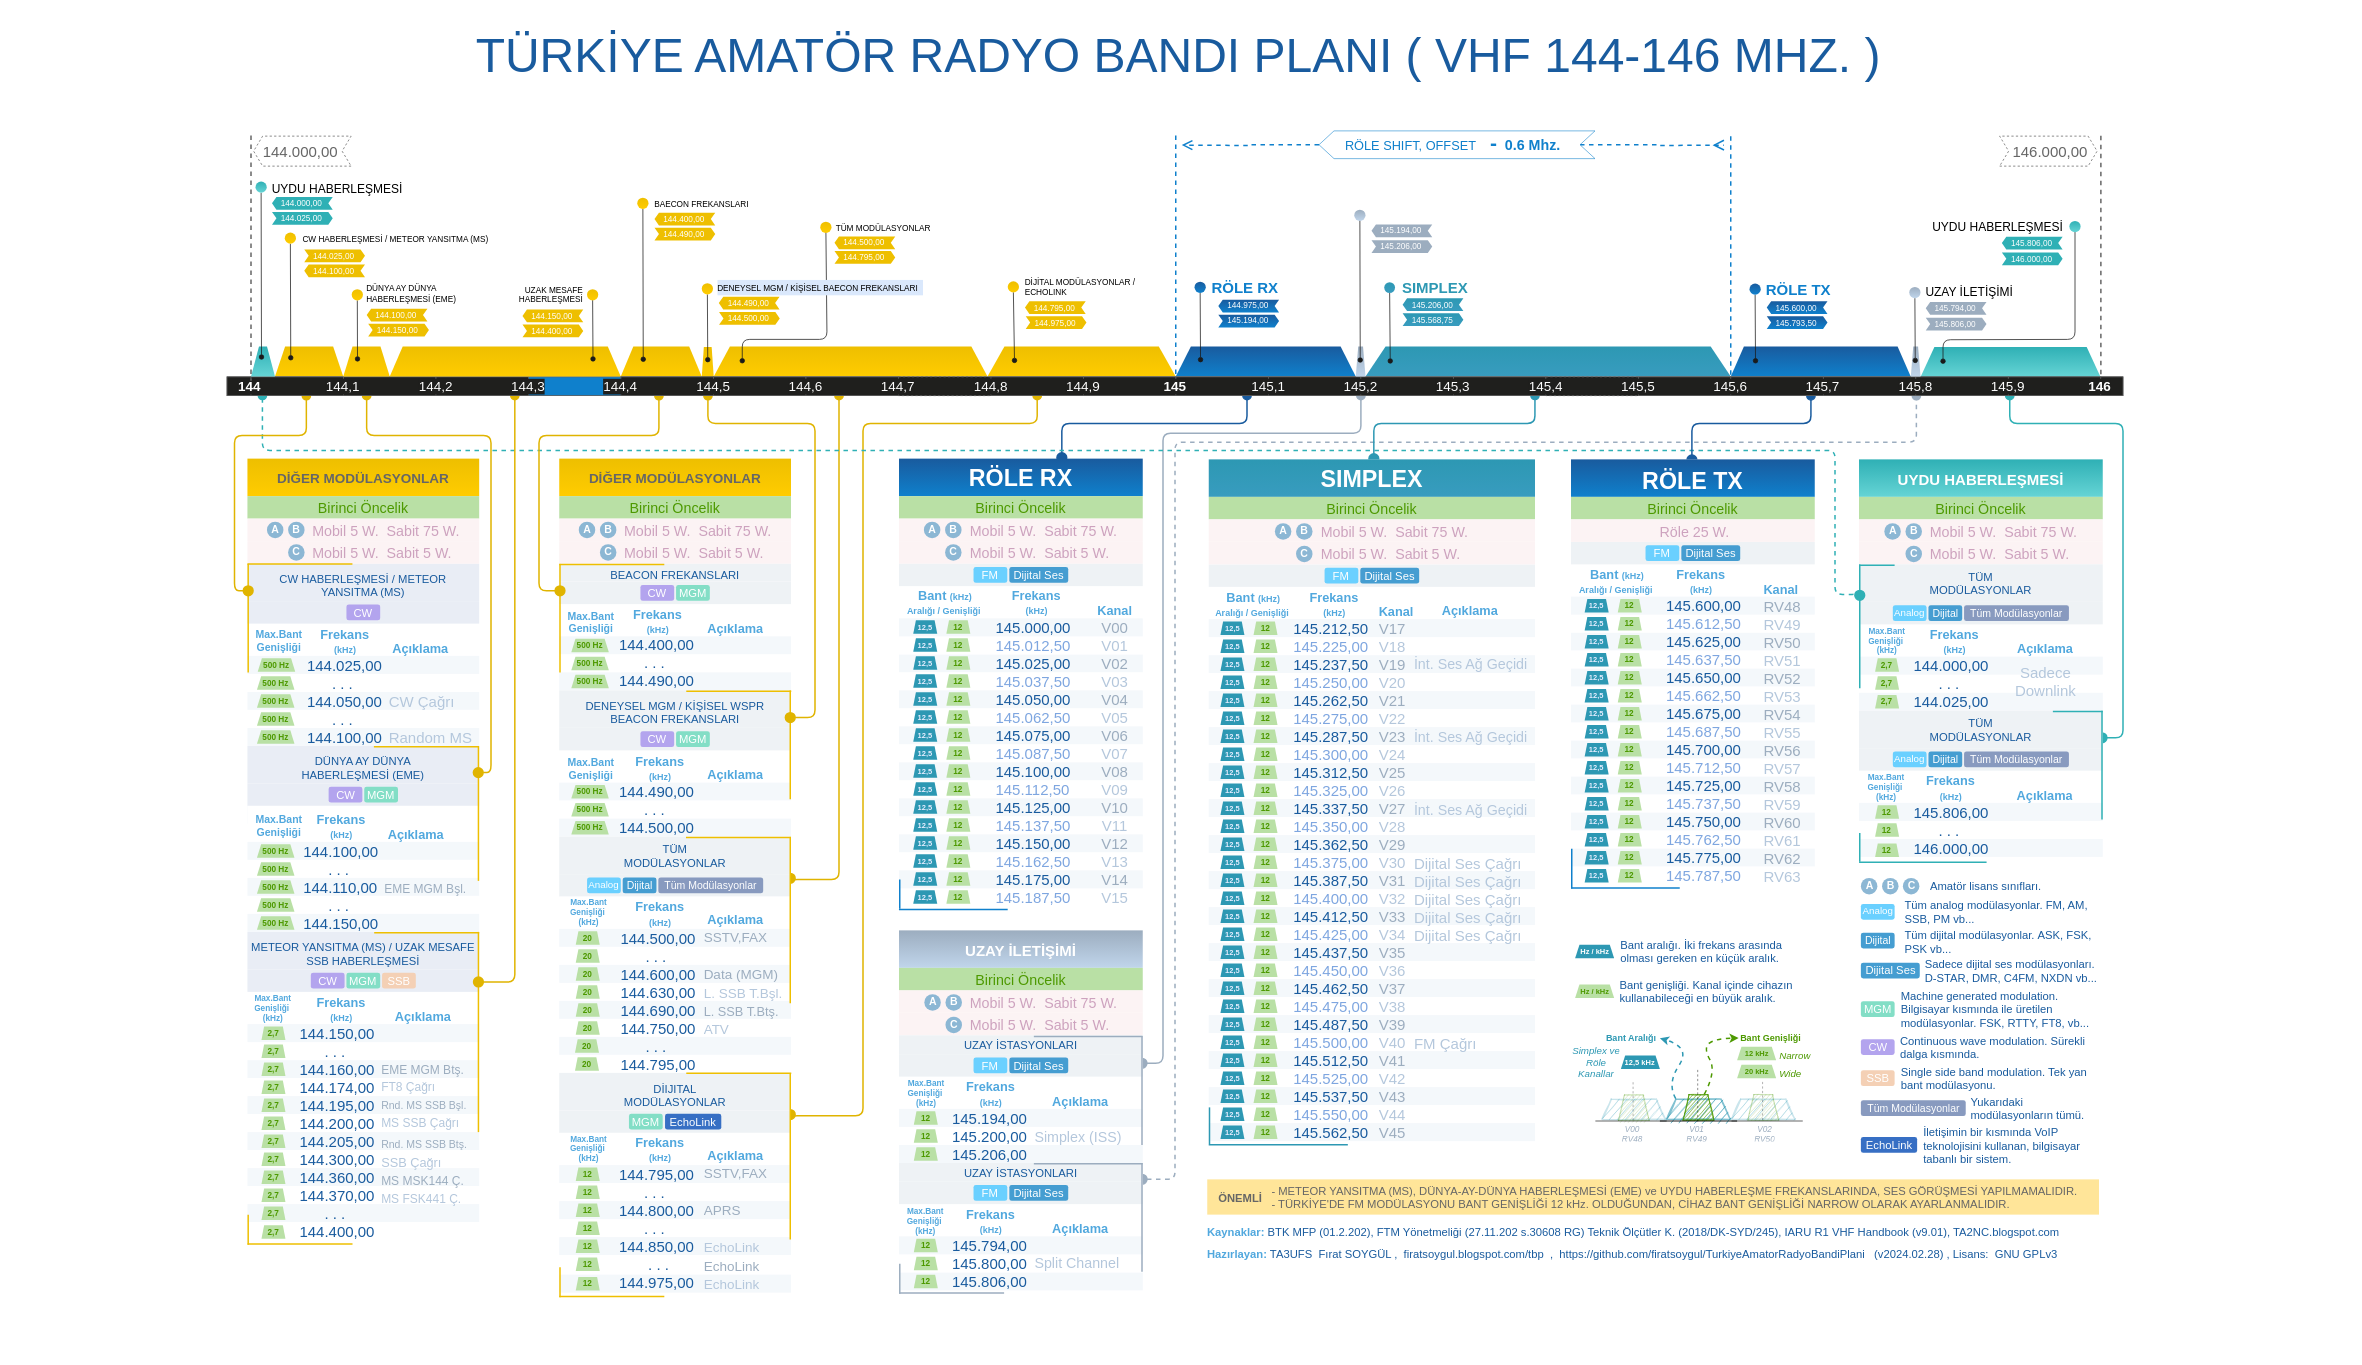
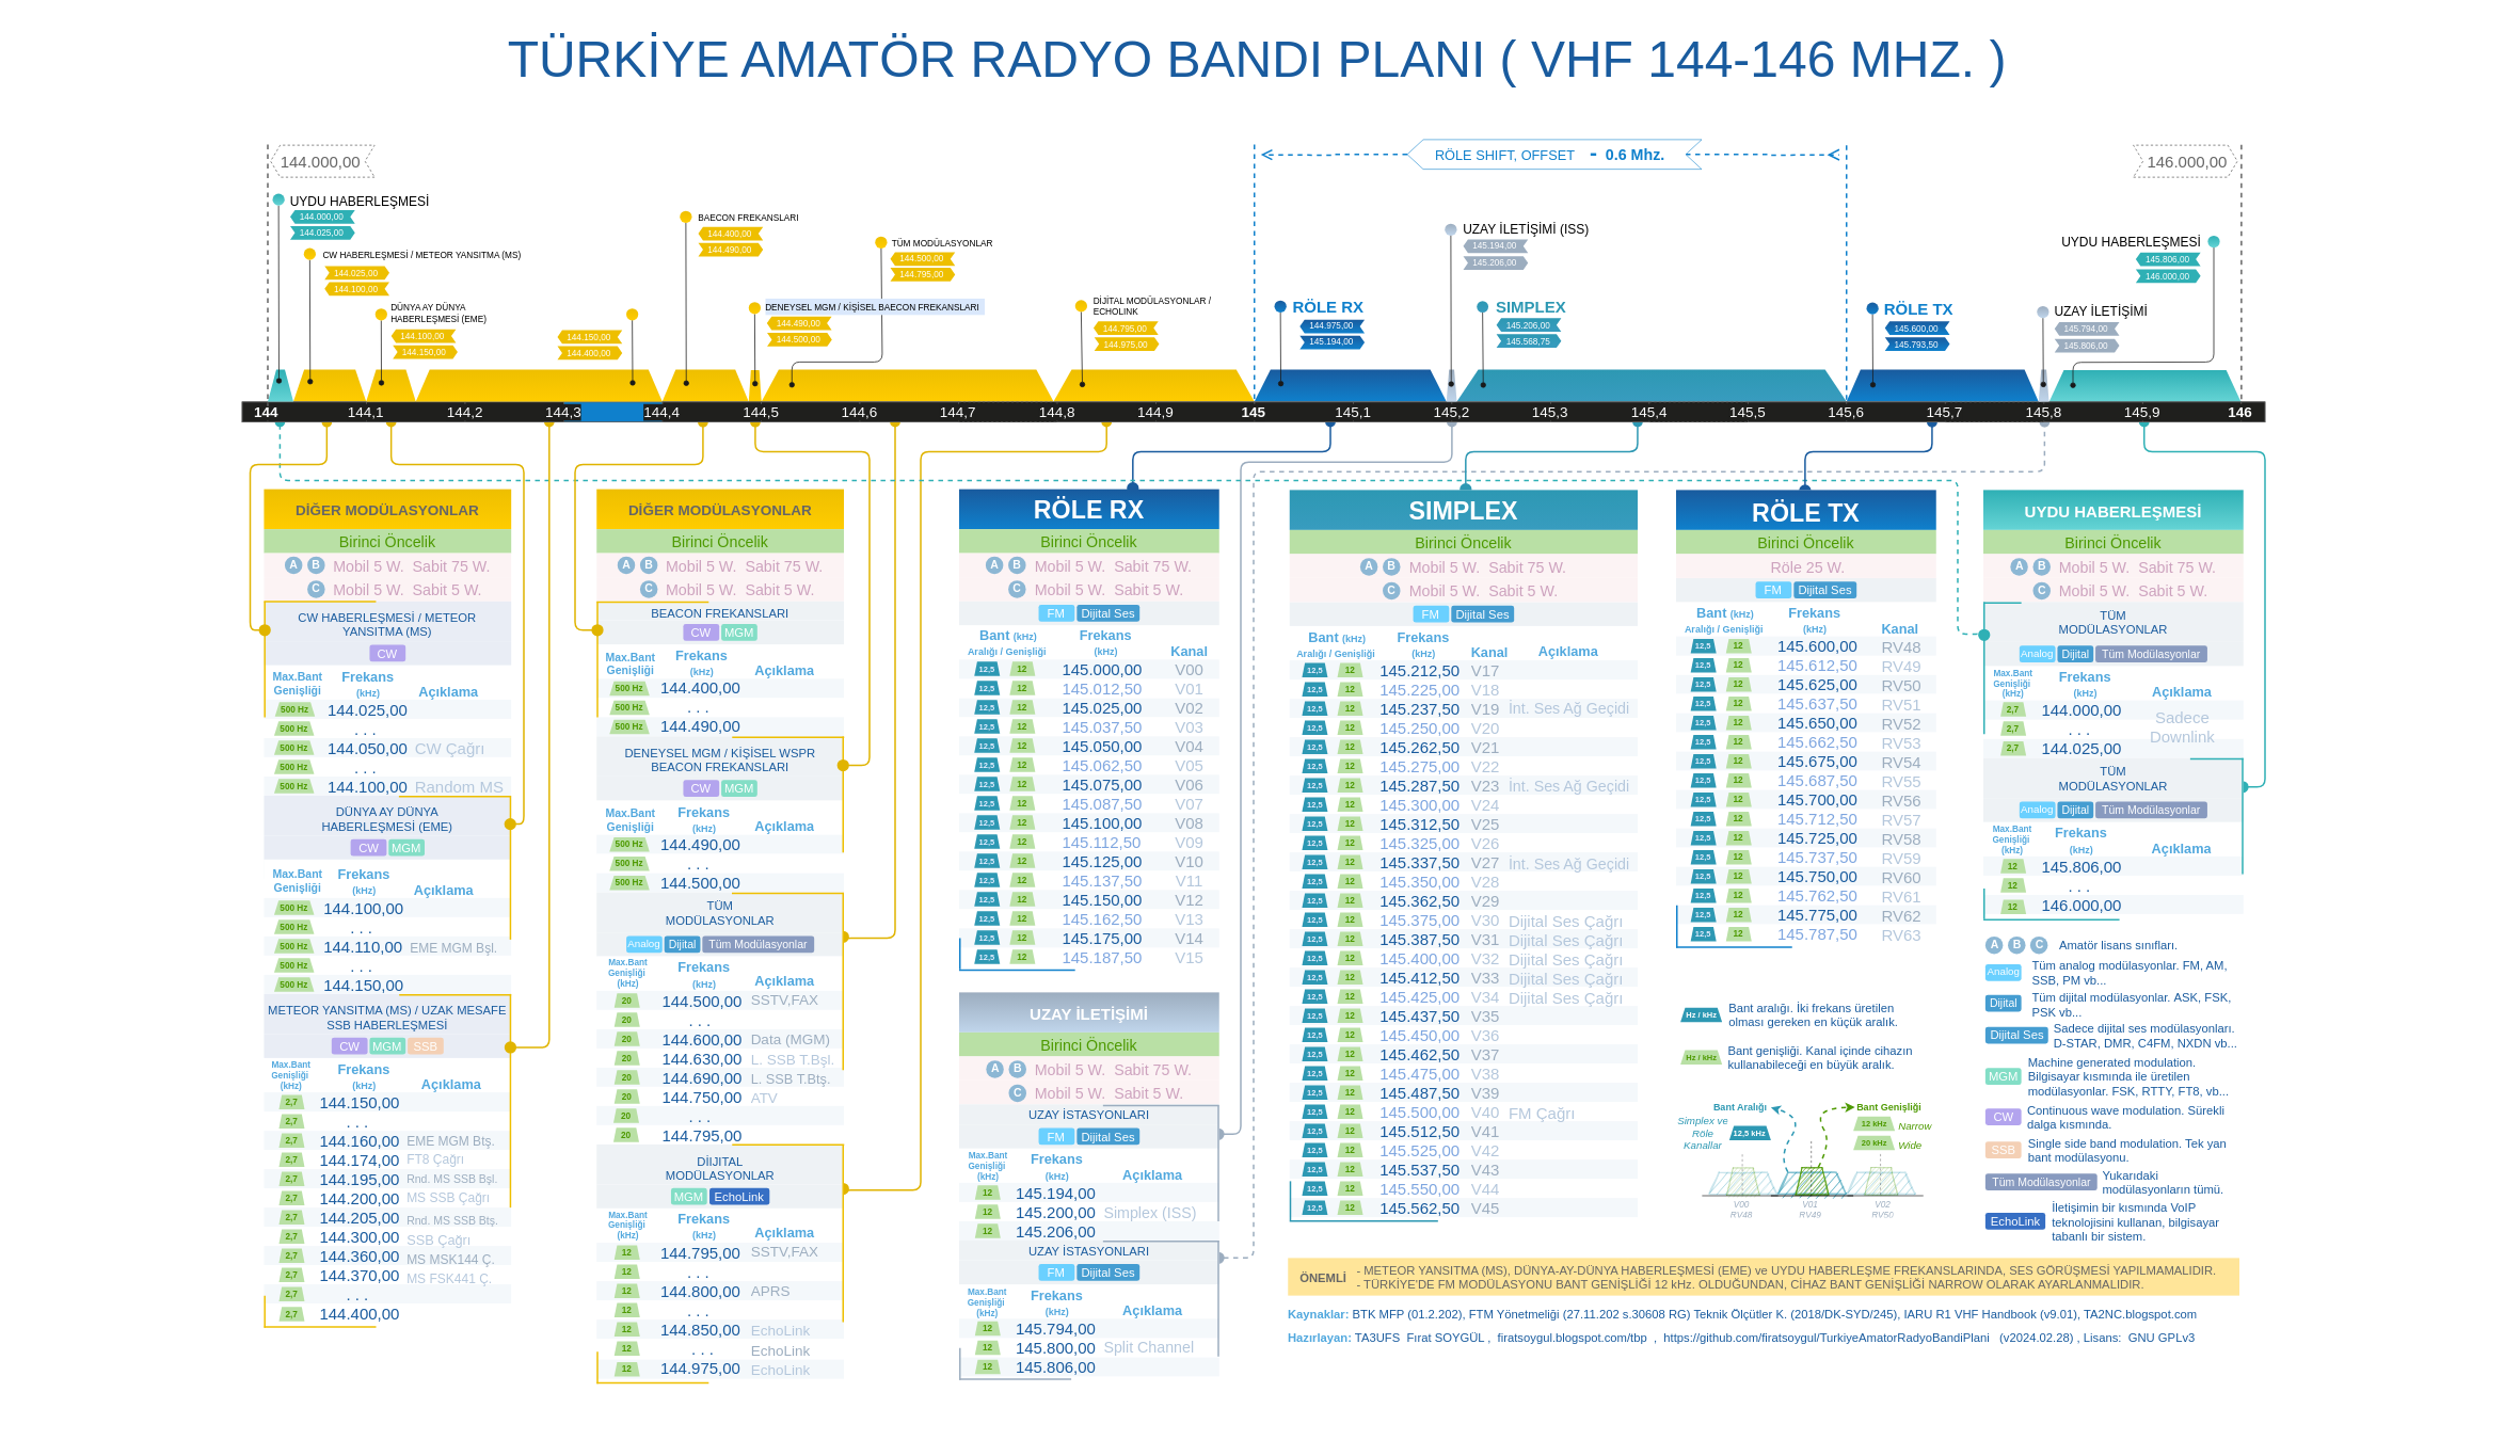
+ <mxCell id="494" value="UZAY İLETİŞİMİ (ISS) " style="rounded=0;whiteSpace=wrap;html=1;shadow=0;labelBackgroundColor=none;strokeColor=none;strokeWidth=5;fillColor=none;fontSize=16;fontColor=#000000;align=left;verticalAlign=bottom;spacing=0;spacingRight=0;spacingLeft=7;spacingTop=0;fontStyle=0" parent="1" vertex="1"><mxGeometry x="1821" y="273.75" width="193" height="22" as="geometry" /></mxCell>
- <mxCell id="376" value="UZAK MESAFE HABERLEŞMESİ" style="rounded=0;whiteSpace=wrap;html=1;shadow=0;labelBackgroundColor=none;strokeColor=none;strokeWidth=5;fillColor=none;fontSize=11;fontColor=#000000;align=right;verticalAlign=bottom;spacing=0;spacingRight=0;spacingLeft=0;spacingTop=0;fontStyle=0" parent="1" vertex="1"><mxGeometry x="678" y="372" width="98.75" height="34" as="geometry" /></mxCell>
- <mxCell id="408" value="145,7" style="rounded=0;fillColor=#1F1F1D;fontColor=#FFFFFF;align=left;spacingLeft=-25;perimeterSpacing=0;labelBackgroundColor=#1F1F1D;fontSize=18;spacing=2;whiteSpace=wrap;html=1;labelBorderColor=none;spacingTop=1;verticalAlign=middle;labelPosition=center;verticalLabelPosition=middle;fontStyle=0;strokeWidth=1;spacingRight=0;strokeColor=#616161;" parent="389" vertex="1"><mxGeometry x="2128.453" width="123.317" height="25" as="geometry" /></mxCell>
+ <mxCell id="408" value="145,7" style="rounded=0;fillColor=#1F1F1D;fontColor=#FFFFFF;align=left;spacingLeft=-25;perimeterSpacing=0;labelBackgroundColor=#1F1F1D;fontSize=18;spacing=2;whiteSpace=wrap;html=1;labelBorderColor=none;spacingTop=1;verticalAlign=middle;labelPosition=center;verticalLabelPosition=middle;fontStyle=0;strokeWidth=1;spacingRight=0;strokeColor=#616161;dashed=1;" parent="389" vertex="1"><mxGeometry x="2128.453" width="123.317" height="25" as="geometry" /></mxCell>
- <mxCell id="442" value="&lt;div style=&quot;font-size: 15px&quot;&gt;&lt;/div&gt;&lt;div&gt;&lt;font color=&quot;#195b9e&quot;&gt;Bant aralığı. İki frekans arasında olması gereken en küçük aralık.&lt;/font&gt;&lt;/div&gt;" style="text;strokeColor=none;fillColor=none;html=1;verticalAlign=middle;overflow=hidden;whiteSpace=wrap;labelBorderColor=none;labelBackgroundColor=none;spacingTop=0;absoluteArcSize=0;imageAspect=0;noLabel=0;fixDash=0;autosize=0;container=0;dropTarget=0;recursiveResize=1;expand=1;editable=1;backgroundOutline=0;movable=1;movableLabel=1;resizeWidth=0;treeFolding=0;pointerEvents=1;fontSize=15;" parent="440" vertex="1"><mxGeometry x="64.5" y="20" width="255.5" height="40" as="geometry" /></mxCell>
+ <mxCell id="442" value="&lt;div style=&quot;font-size: 15px&quot;&gt;&lt;/div&gt;&lt;div&gt;&lt;font color=&quot;#195b9e&quot;&gt;Bant aralığı. İki frekans üretilen olması gereken en küçük aralık.&lt;/font&gt;&lt;/div&gt;" style="text;strokeColor=none;fillColor=none;html=1;verticalAlign=middle;overflow=hidden;whiteSpace=wrap;labelBorderColor=none;labelBackgroundColor=none;spacingTop=0;absoluteArcSize=0;imageAspect=0;noLabel=0;fixDash=0;autosize=0;container=0;dropTarget=0;recursiveResize=1;expand=1;editable=1;backgroundOutline=0;movable=1;movableLabel=1;resizeWidth=0;treeFolding=0;pointerEvents=1;fontSize=15;" parent="440" vertex="1"><mxGeometry x="64.5" y="20" width="255.5" height="40" as="geometry" /></mxCell>
